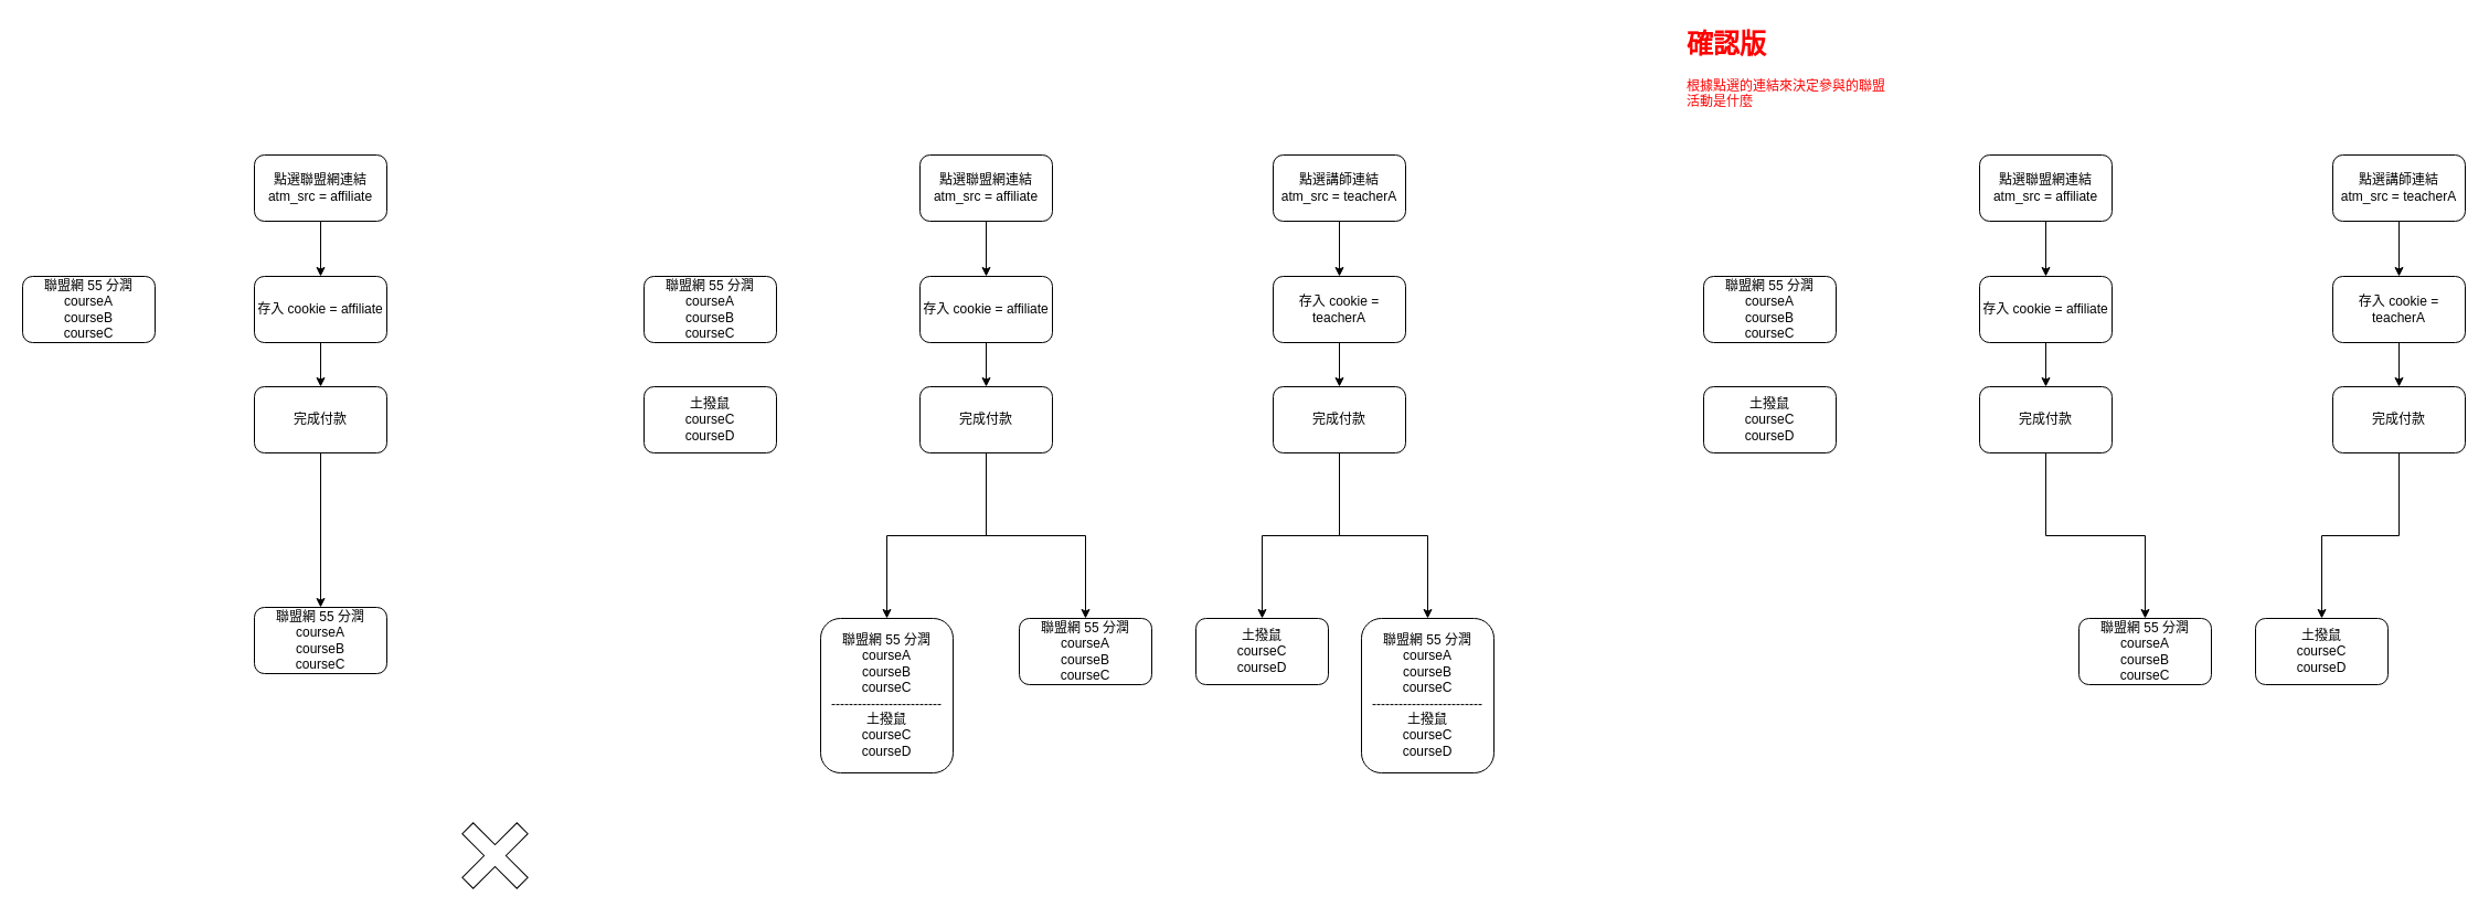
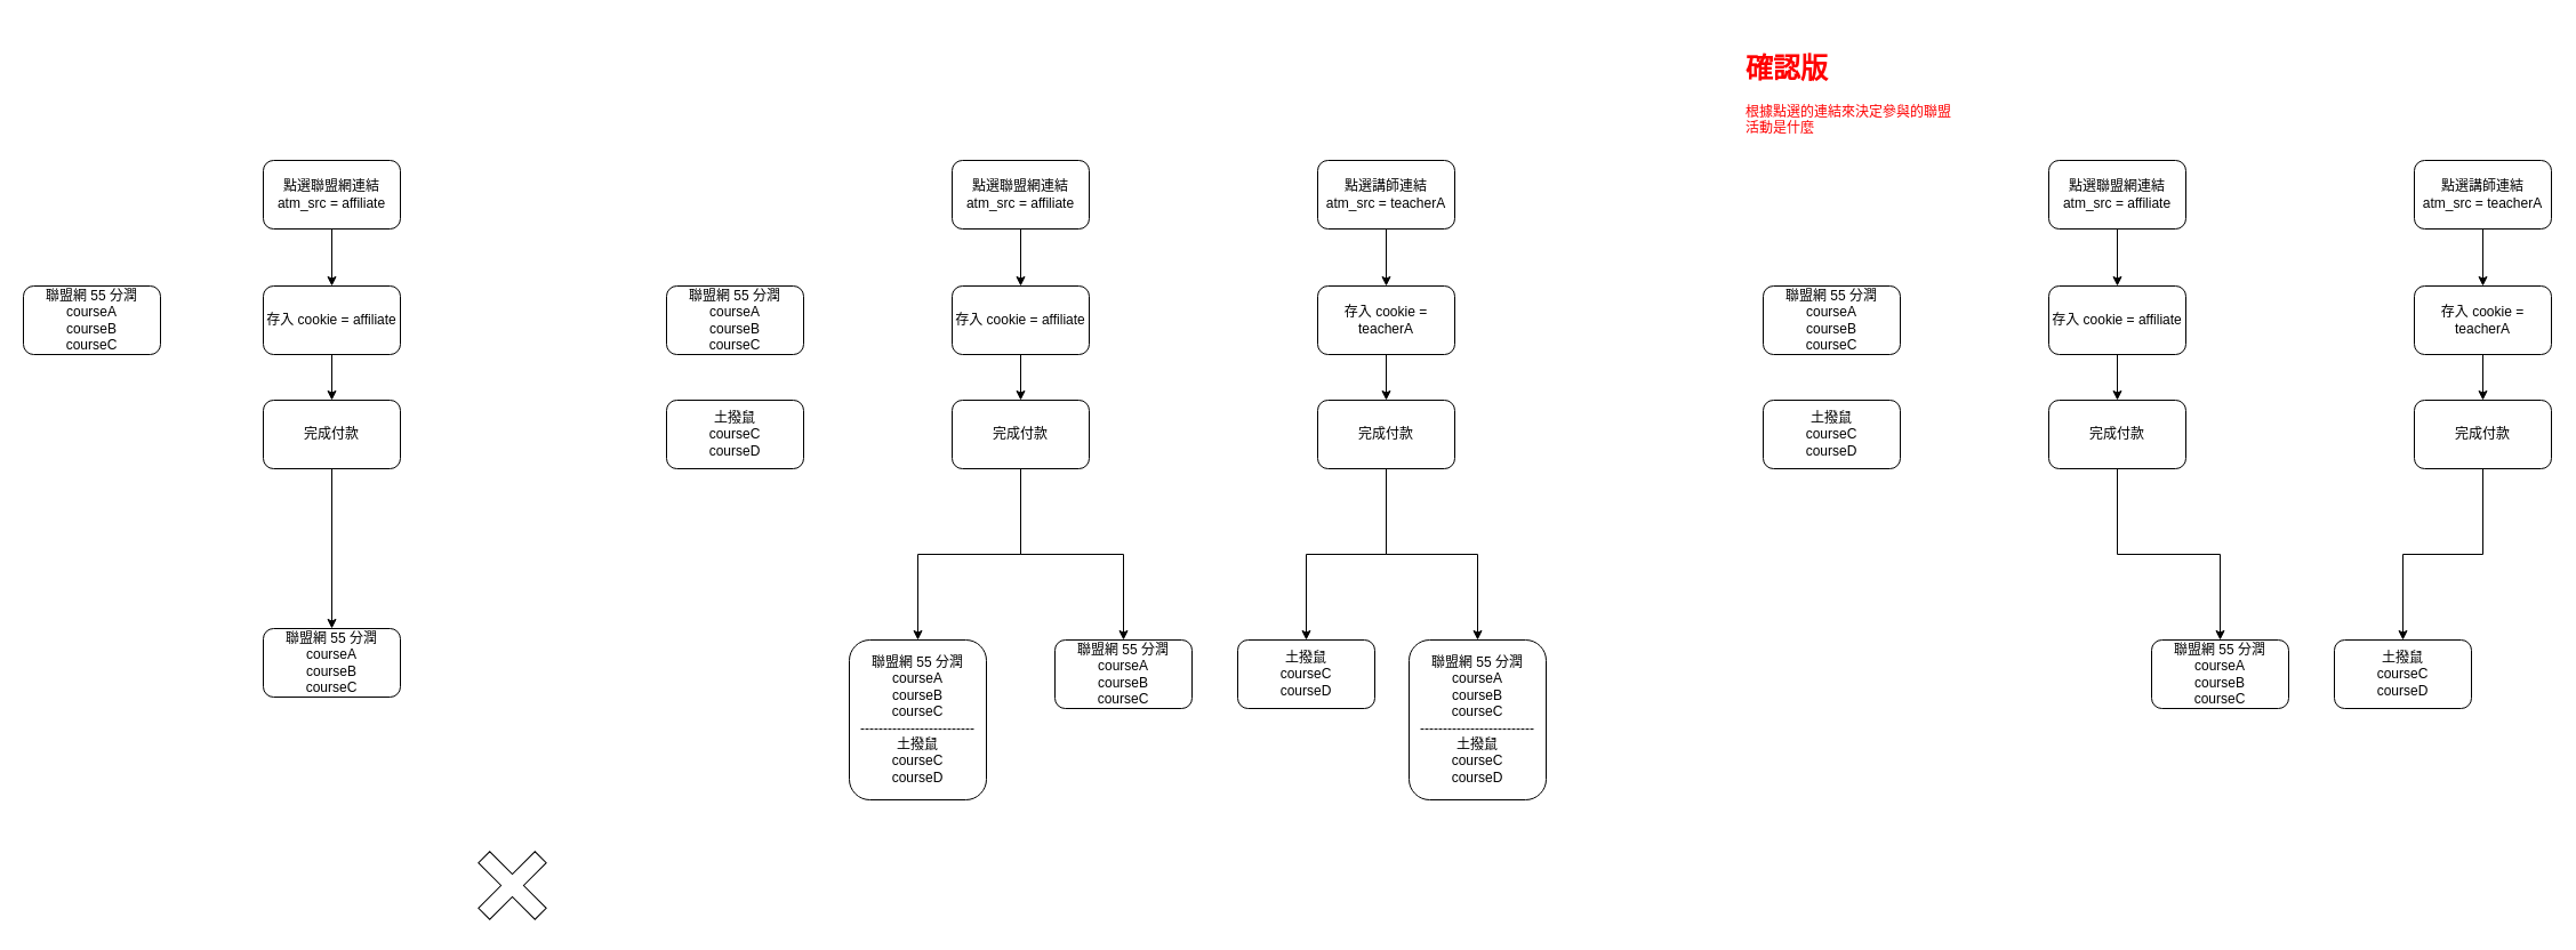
- <mxCell id="47" value="&lt;h1&gt;&lt;font color=&quot;#ff0000&quot;&gt;確認版&lt;/font&gt;&lt;/h1&gt;&lt;p&gt;&lt;font color=&quot;#ff0000&quot;&gt;根據點選的連結來決定參與的聯盟活動是什麼&lt;/font&gt;&lt;/p&gt;" style="text;html=1;strokeColor=none;fillColor=none;spacing=5;spacingTop=-20;whiteSpace=wrap;overflow=hidden;rounded=0;" vertex="1" parent="1"><mxGeometry x="1523" y="20" width="190" height="120" as="geometry" /></mxCell>
+ <mxCell id="47" value="&lt;h1&gt;&lt;font color=&quot;#ff0000&quot;&gt;確認版&lt;/font&gt;&lt;/h1&gt;&lt;p&gt;&lt;font color=&quot;#ff0000&quot;&gt;根據點選的連結來決定參與的聯盟活動是什麼&lt;/font&gt;&lt;/p&gt;" style="text;html=1;strokeColor=none;fillColor=none;spacing=5;spacingTop=-20;whiteSpace=wrap;overflow=hidden;rounded=0;" vertex="1" parent="1"><mxGeometry x="1523" y="40" width="190" height="120" as="geometry" /></mxCell>
